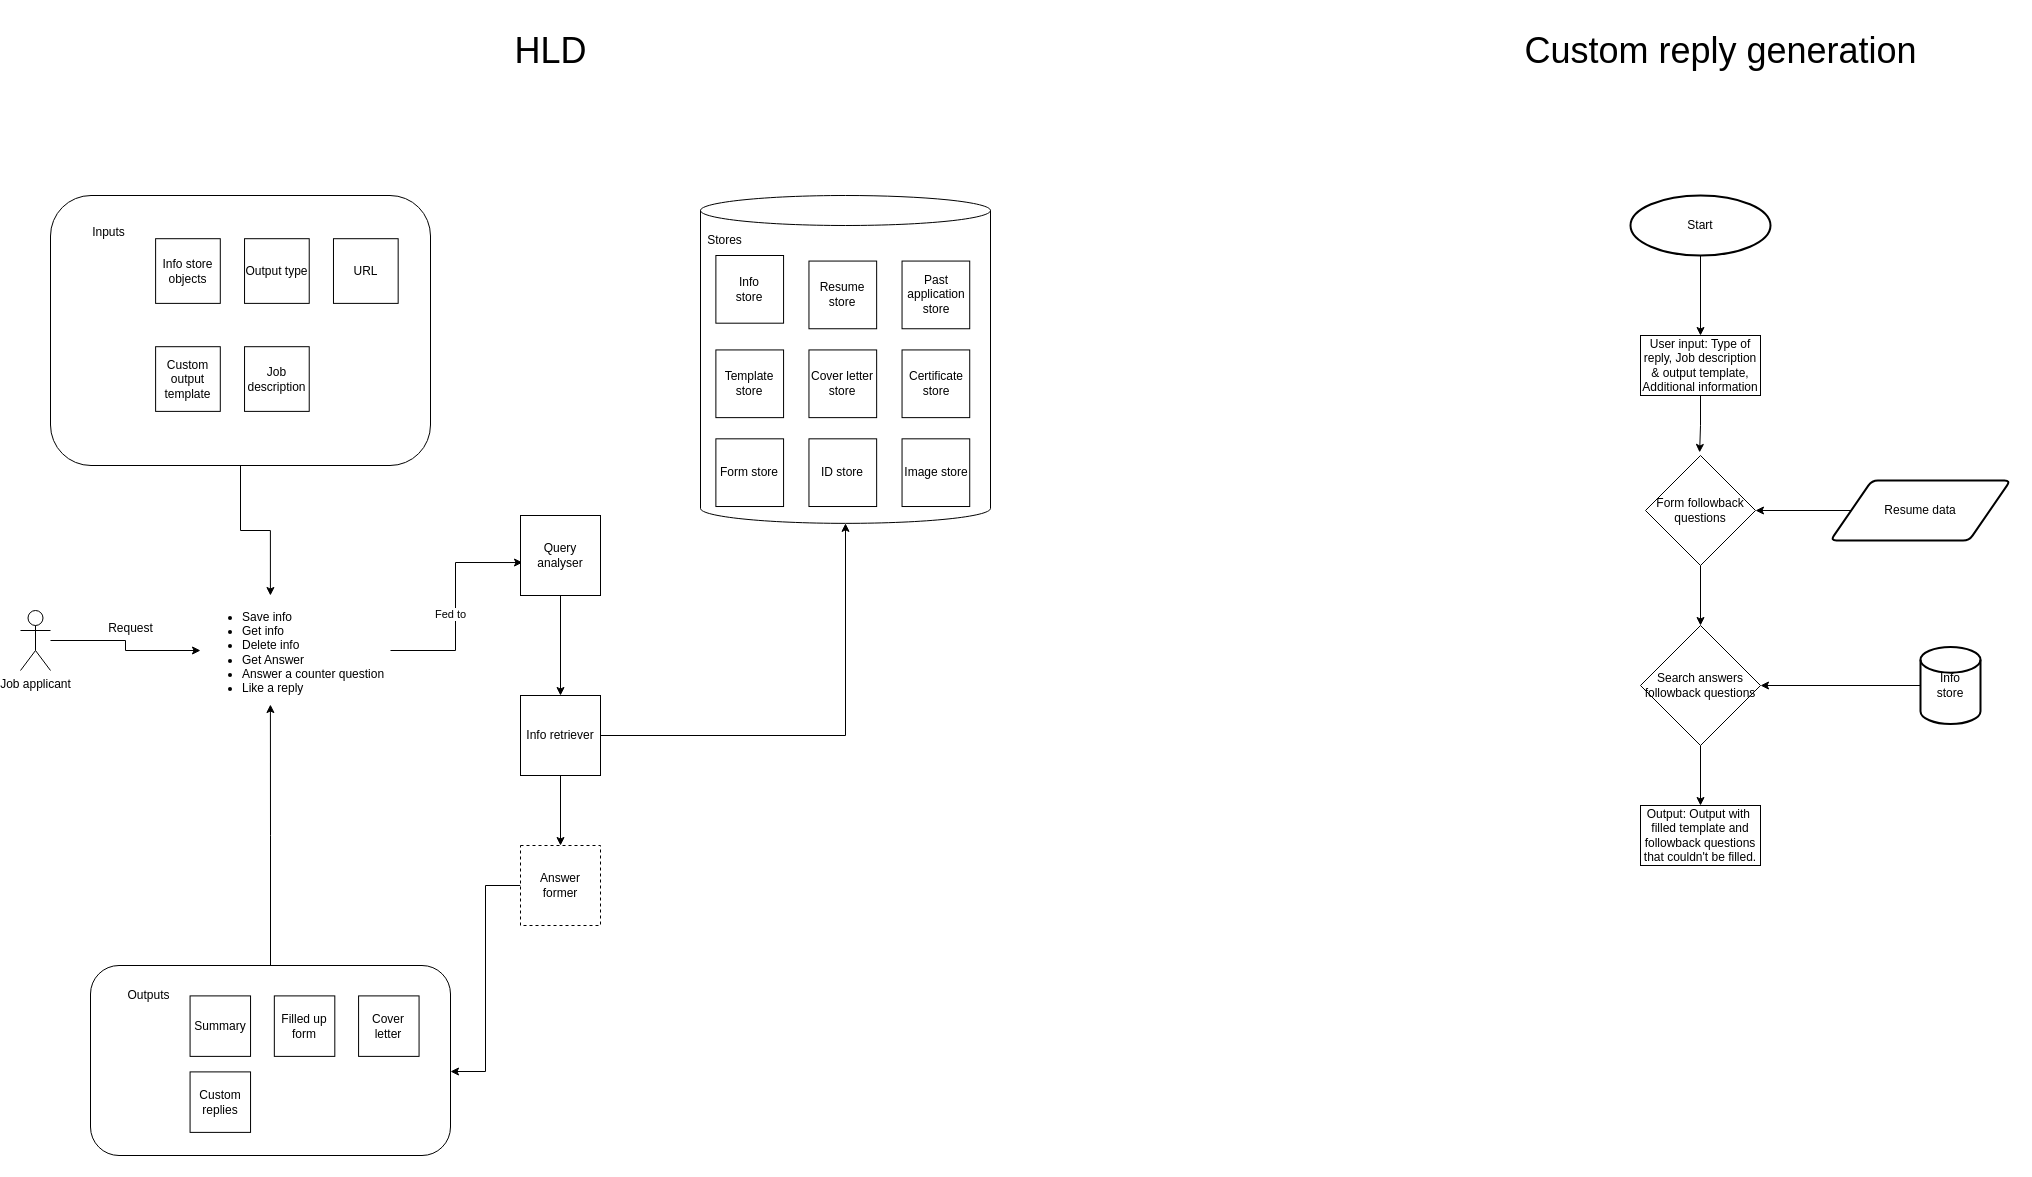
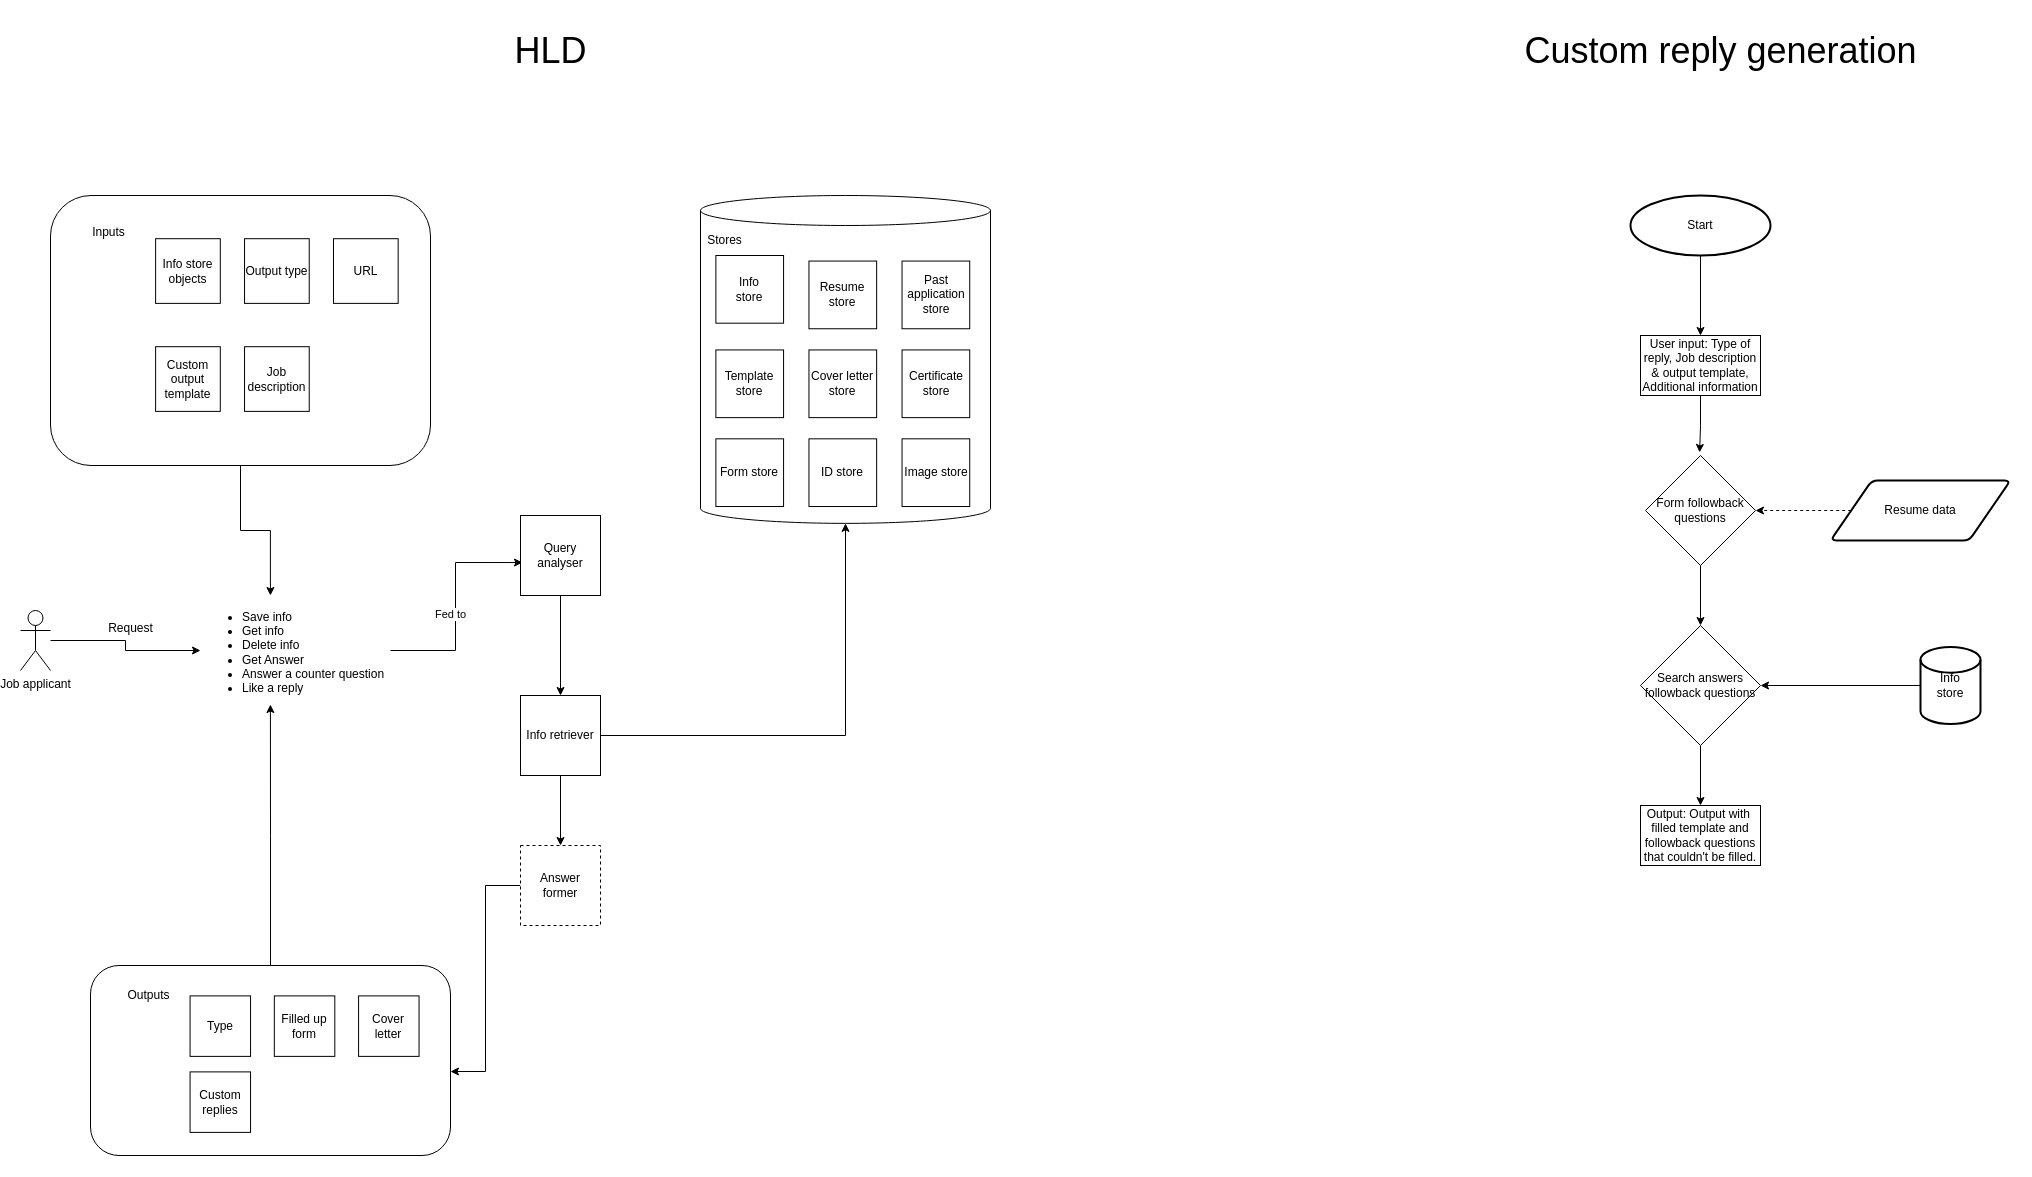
- <mxCell id="48" style="edgeStyle=orthogonalEdgeStyle;rounded=0;orthogonalLoop=1;jettySize=auto;html=1;entryX=1;entryY=0.5;entryDx=0;entryDy=0;entryPerimeter=0;" edge="1" parent="1" source="49" target="53"><mxGeometry relative="1" as="geometry"><mxPoint x="1770" y="560" as="targetPoint" /></mxGeometry></mxCell>
+ <mxCell id="48" style="edgeStyle=orthogonalEdgeStyle;rounded=0;orthogonalLoop=1;jettySize=auto;html=1;entryX=1;entryY=0.5;entryDx=0;entryDy=0;entryPerimeter=0;dashed=1;" edge="1" parent="1" source="49" target="53"><mxGeometry relative="1" as="geometry"><mxPoint x="1770" y="560" as="targetPoint" /></mxGeometry></mxCell>
- <mxCell id="6" value="Summary" style="whiteSpace=wrap;html=1;aspect=fixed;" vertex="1" parent="4"><mxGeometry x="99.574" y="30.4" width="60.48" height="60.48" as="geometry" /></mxCell>
+ <mxCell id="6" value="Type" style="whiteSpace=wrap;html=1;aspect=fixed;" vertex="1" parent="4"><mxGeometry x="99.574" y="30.4" width="60.48" height="60.48" as="geometry" /></mxCell>
